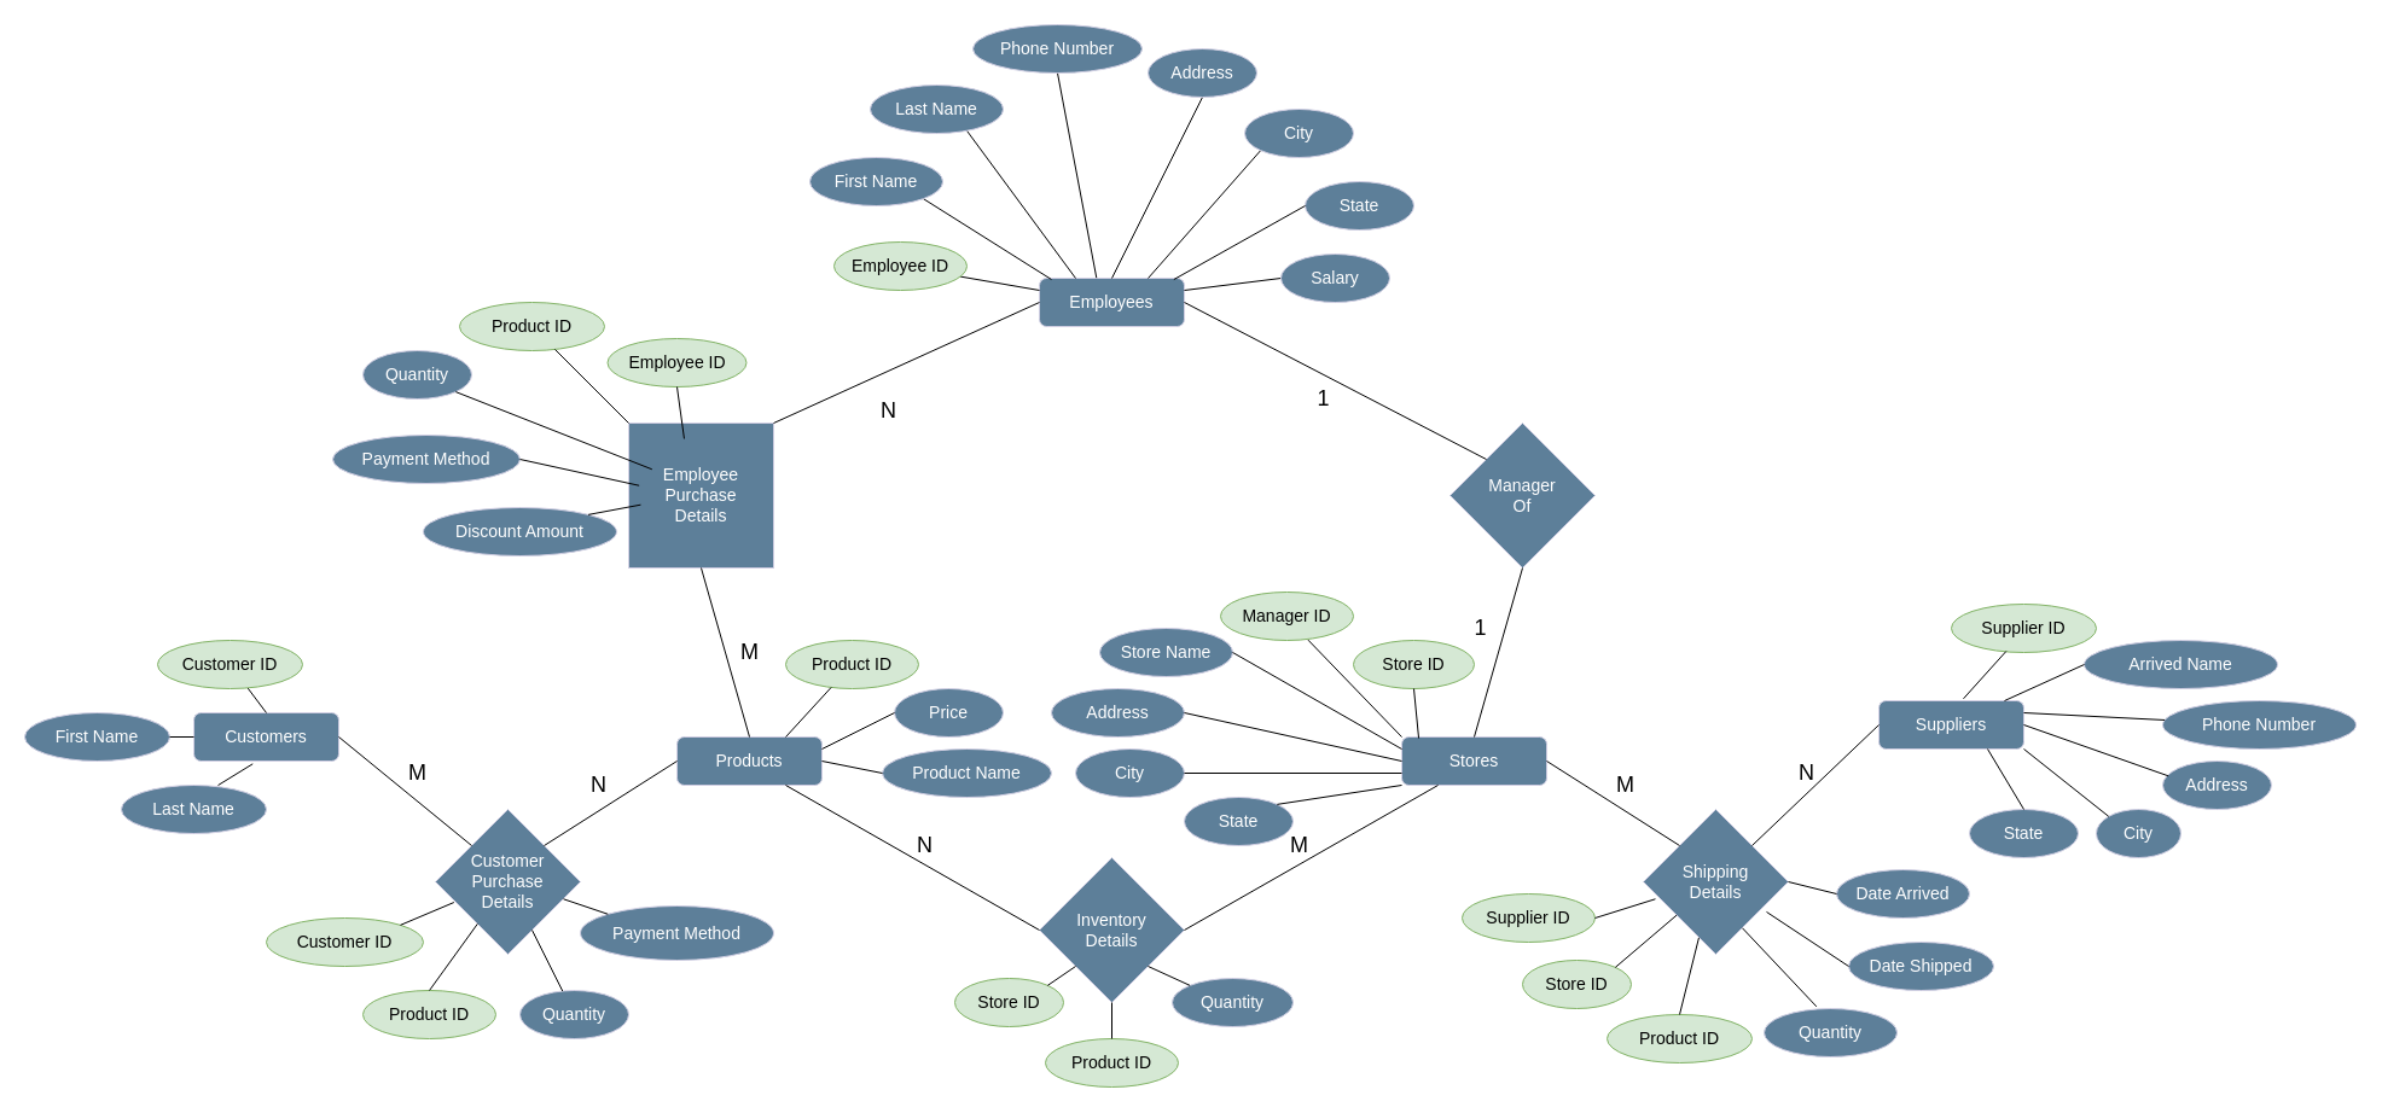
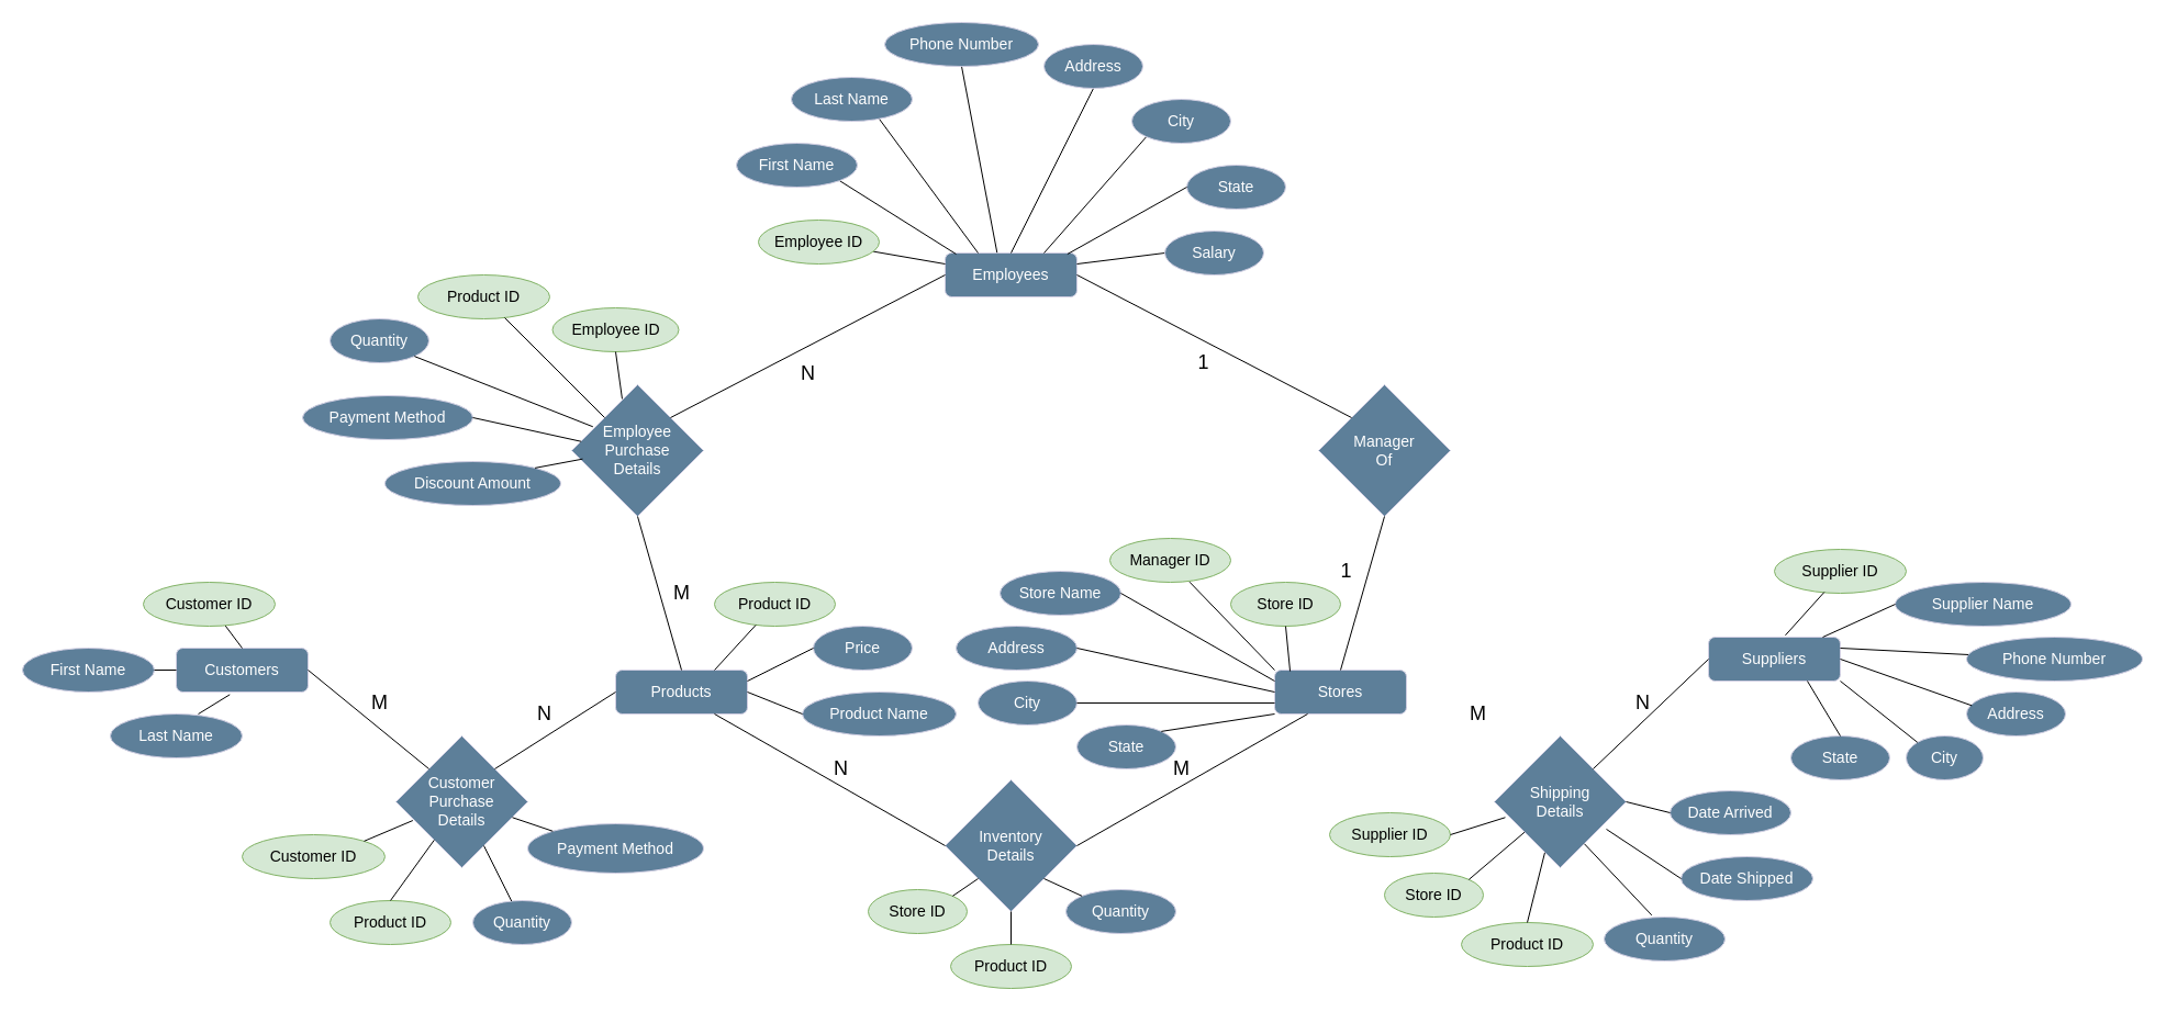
- <mxCell id="7" value="&lt;font style=&quot;font-size: 14px;&quot;&gt;Employee&lt;br style=&quot;font-size: 14px;&quot;&gt;Purchase&lt;br style=&quot;font-size: 14px;&quot;&gt;Details&lt;br style=&quot;font-size: 14px;&quot;&gt;&lt;/font&gt;" style="whiteSpace=wrap;html=1;fillColor=#5D7F99;strokeColor=#D0CEE2;fontSize=14;fontColor=#FFFFFF;rounded=0;" parent="1" vertex="1"><mxGeometry y="350" width="120" height="120" as="geometry" x="520" /></mxCell>
+ <mxCell id="7" value="&lt;font style=&quot;font-size: 14px;&quot;&gt;Employee&lt;br style=&quot;font-size: 14px;&quot;&gt;Purchase&lt;br style=&quot;font-size: 14px;&quot;&gt;Details&lt;br style=&quot;font-size: 14px;&quot;&gt;&lt;/font&gt;" style="rhombus;whiteSpace=wrap;html=1;fillColor=#5D7F99;strokeColor=#D0CEE2;fontSize=14;fontColor=#FFFFFF;" parent="1" vertex="1"><mxGeometry y="350" width="120" height="120" as="geometry" x="520" /></mxCell>
- <mxCell id="85" value="Arrived Name" style="ellipse;whiteSpace=wrap;html=1;rounded=0;sketch=0;strokeColor=#D0CEE2;fillColor=#5D7F99;fontSize=14;fontColor=#FFFFFF;" parent="1" vertex="1"><mxGeometry x="1725" y="530" width="160" height="40" as="geometry" /></mxCell>
+ <mxCell id="85" value="Supplier Name" style="ellipse;whiteSpace=wrap;html=1;rounded=0;sketch=0;strokeColor=#D0CEE2;fillColor=#5D7F99;fontSize=14;fontColor=#FFFFFF;" parent="1" vertex="1"><mxGeometry x="1725" y="530" width="160" height="40" as="geometry" /></mxCell>
- <mxCell id="33" value="Product Name" style="ellipse;whiteSpace=wrap;html=1;rounded=0;sketch=0;strokeColor=#D0CEE2;fillColor=#5D7F99;fontSize=14;fontColor=#FFFFFF;" parent="1" vertex="1"><mxGeometry x="730" y="620" width="140" height="40" as="geometry" /></mxCell>
+ <mxCell id="33" value="Product Name" style="ellipse;whiteSpace=wrap;html=1;rounded=0;sketch=0;strokeColor=#D0CEE2;fillColor=#5D7F99;fontSize=14;fontColor=#FFFFFF;" parent="1" vertex="1"><mxGeometry x="730" y="630" width="140" height="40" as="geometry" /></mxCell>
- <mxCell id="21" value="" style="endArrow=none;html=1;entryX=0;entryY=0;entryDx=0;entryDy=0;exitX=1;exitY=0.5;exitDx=0;exitDy=0;fontSize=14;fontColor=#FFFFFF;" parent="1" source="6" target="10" edge="1"><mxGeometry width="50" height="50" relative="1" as="geometry"><mxPoint x="880" y="590" as="sourcePoint" /><mxPoint x="930" y="540" as="targetPoint" /></mxGeometry></mxCell>
